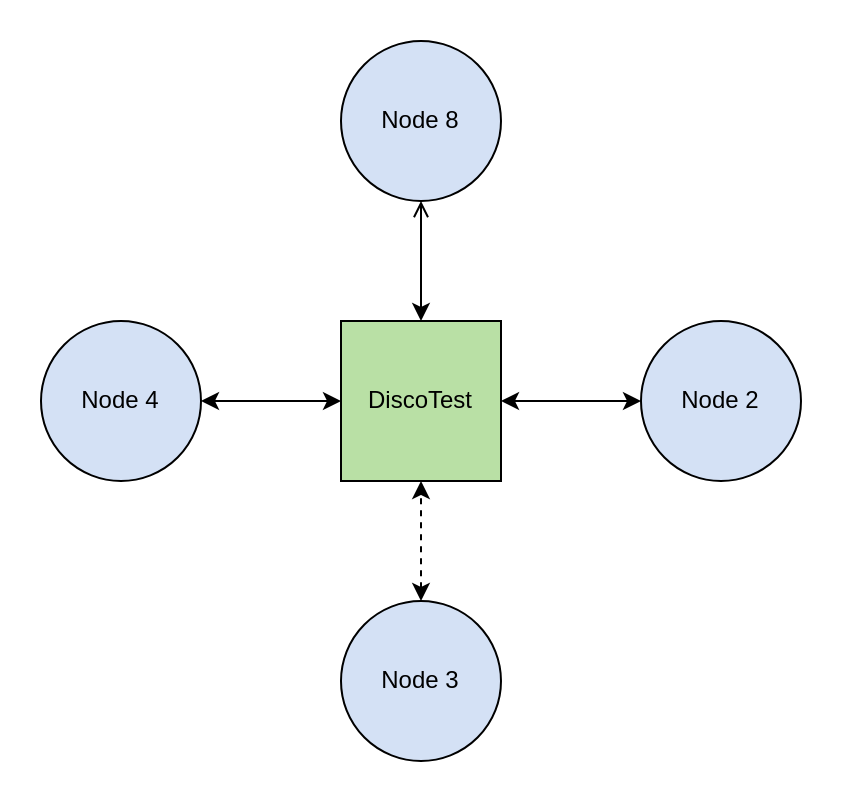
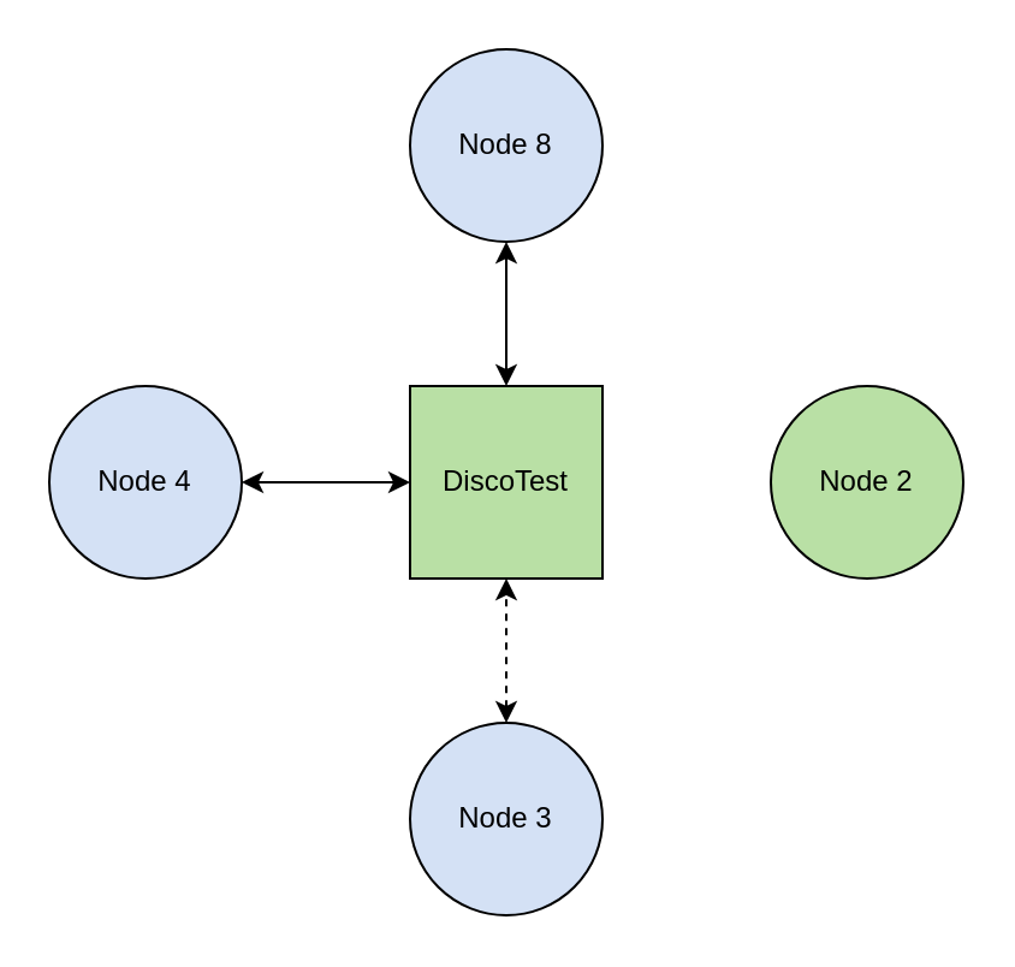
- <mxCell id="7" value="" style="endArrow=open;startArrow=classic;html=1;entryX=0.5;entryY=1;entryDx=0;entryDy=0;exitX=0.5;exitY=0;exitDx=0;exitDy=0;" parent="1" source="2" target="3" edge="1"><mxGeometry width="50" height="50" relative="1" as="geometry"><mxPoint x="220" y="180" as="sourcePoint" /><mxPoint x="270" y="130" as="targetPoint" /></mxGeometry></mxCell>
+ <mxCell id="7" value="" style="endArrow=classic;startArrow=classic;html=1;entryX=0.5;entryY=1;entryDx=0;entryDy=0;exitX=0.5;exitY=0;exitDx=0;exitDy=0;" parent="1" source="2" target="3" edge="1"><mxGeometry width="50" height="50" relative="1" as="geometry"><mxPoint x="220" y="180" as="sourcePoint" /><mxPoint x="270" y="130" as="targetPoint" /></mxGeometry></mxCell>
- <mxCell id="10" value="" style="endArrow=classic;startArrow=classic;html=1;entryX=1;entryY=0.5;entryDx=0;entryDy=0;exitX=0;exitY=0.5;exitDx=0;exitDy=0;" parent="1" source="5" target="2" edge="1"><mxGeometry width="50" height="50" relative="1" as="geometry"><mxPoint x="320" y="230" as="sourcePoint" /><mxPoint x="250" y="230" as="targetPoint" /></mxGeometry></mxCell>
- <mxCell id="5" value="Node 2" style="ellipse;whiteSpace=wrap;html=1;aspect=fixed;fillColor=#D4E1F5;" parent="1" vertex="1"><mxGeometry x="320" y="160" width="80" height="80" as="geometry" /></mxCell>
+ <mxCell id="5" value="Node 2" style="ellipse;whiteSpace=wrap;html=1;aspect=fixed;fillColor=#b9e0a5;" parent="1" vertex="1"><mxGeometry x="320" y="160" width="80" height="80" as="geometry" /></mxCell>
